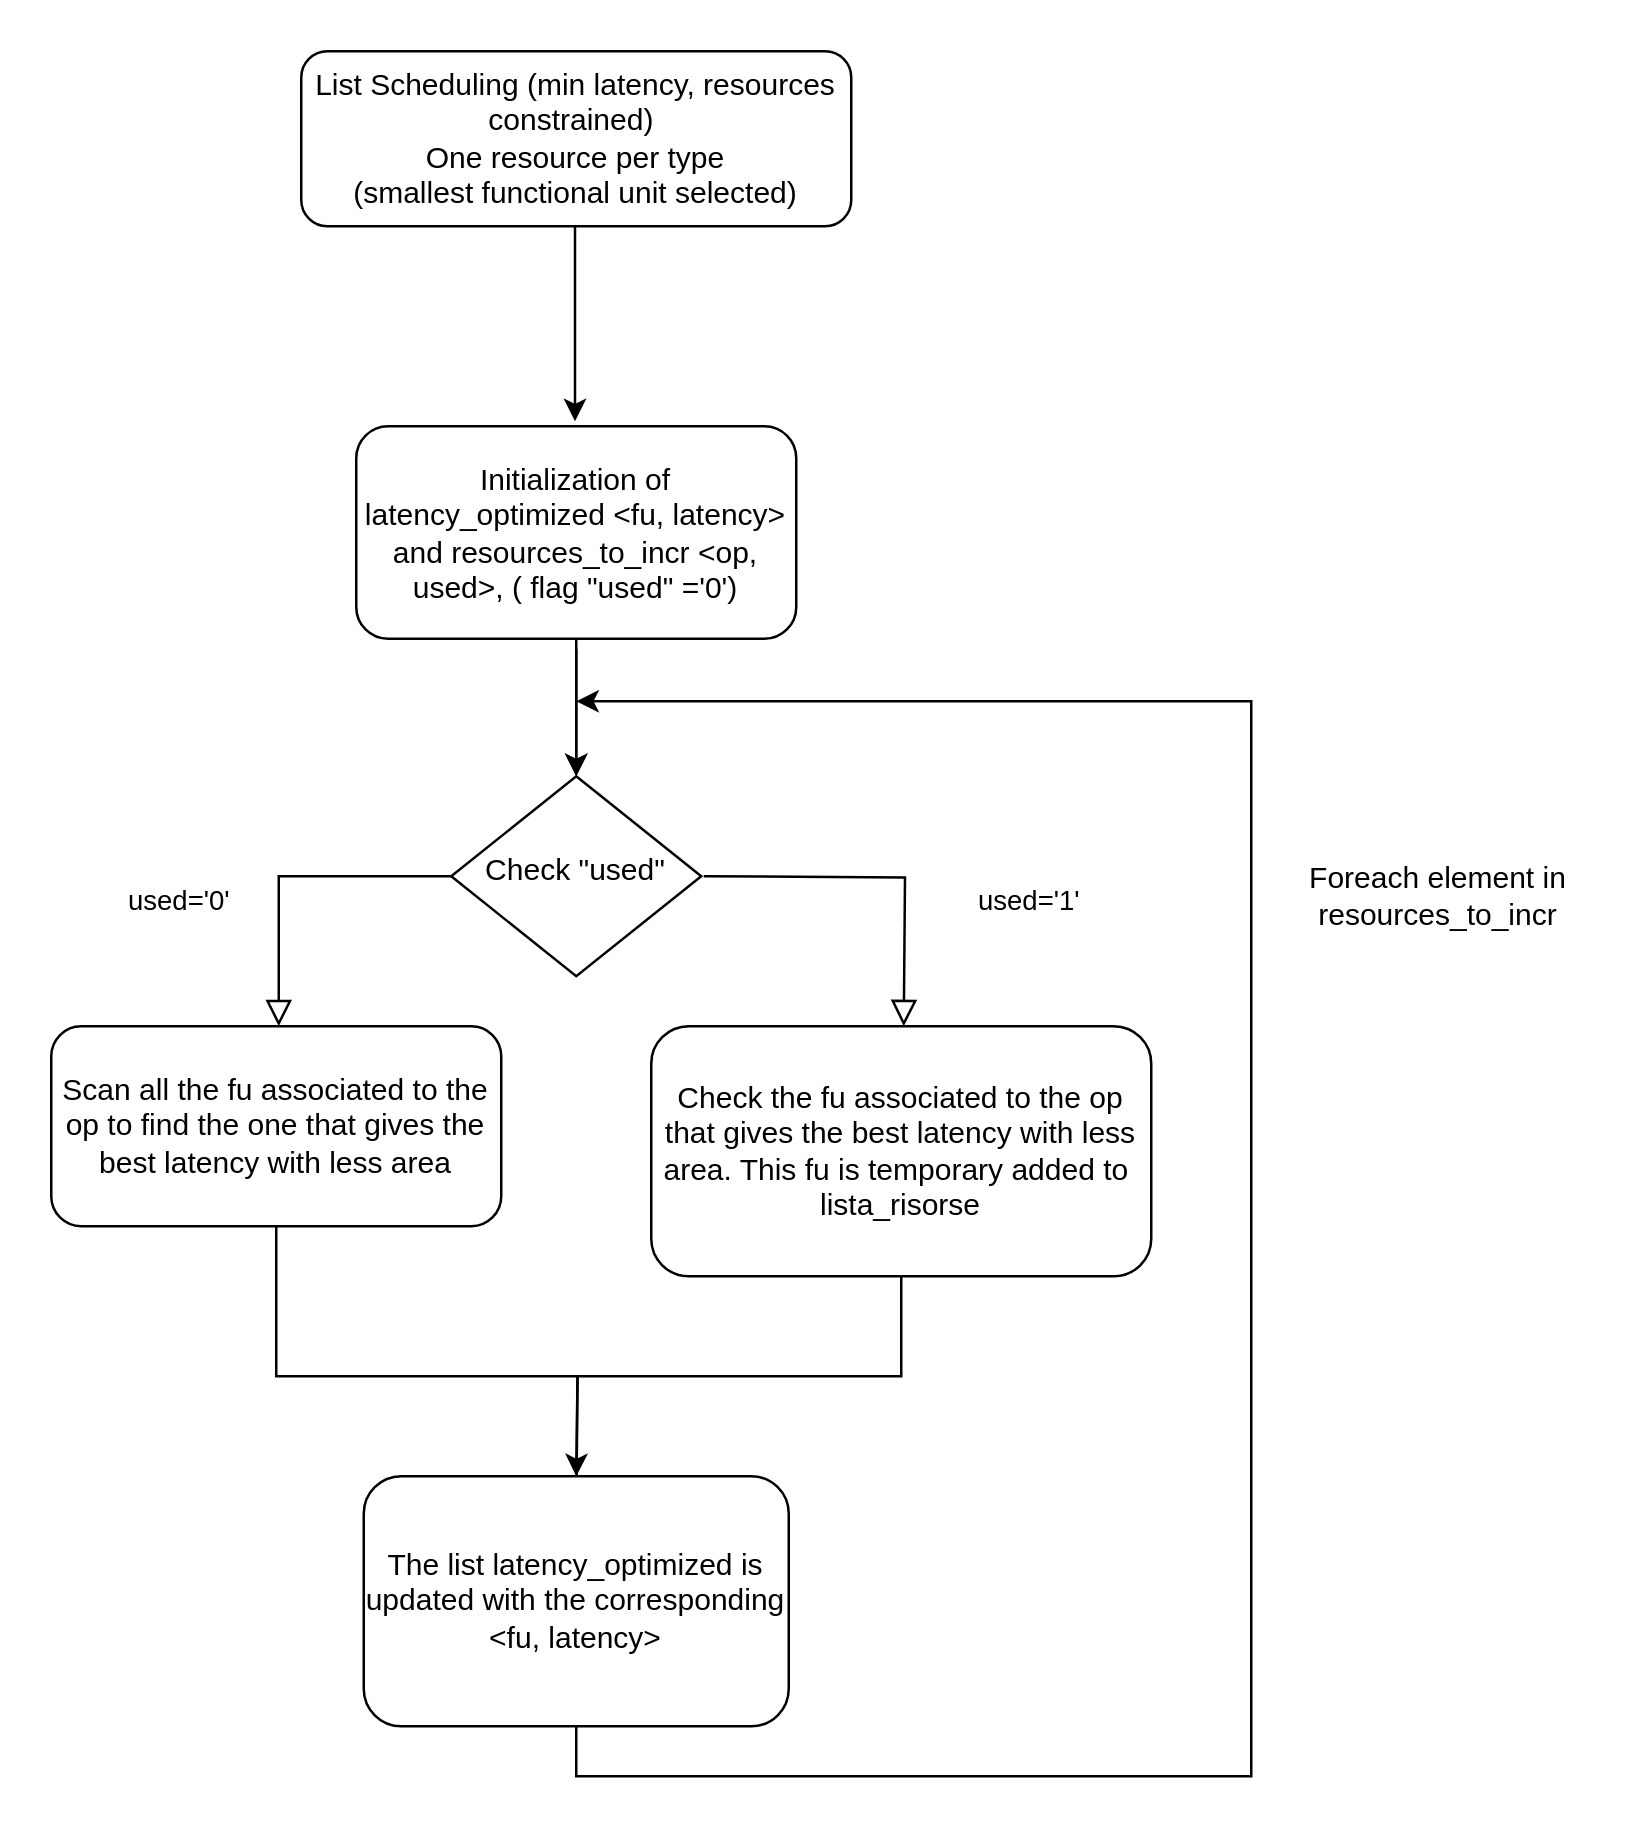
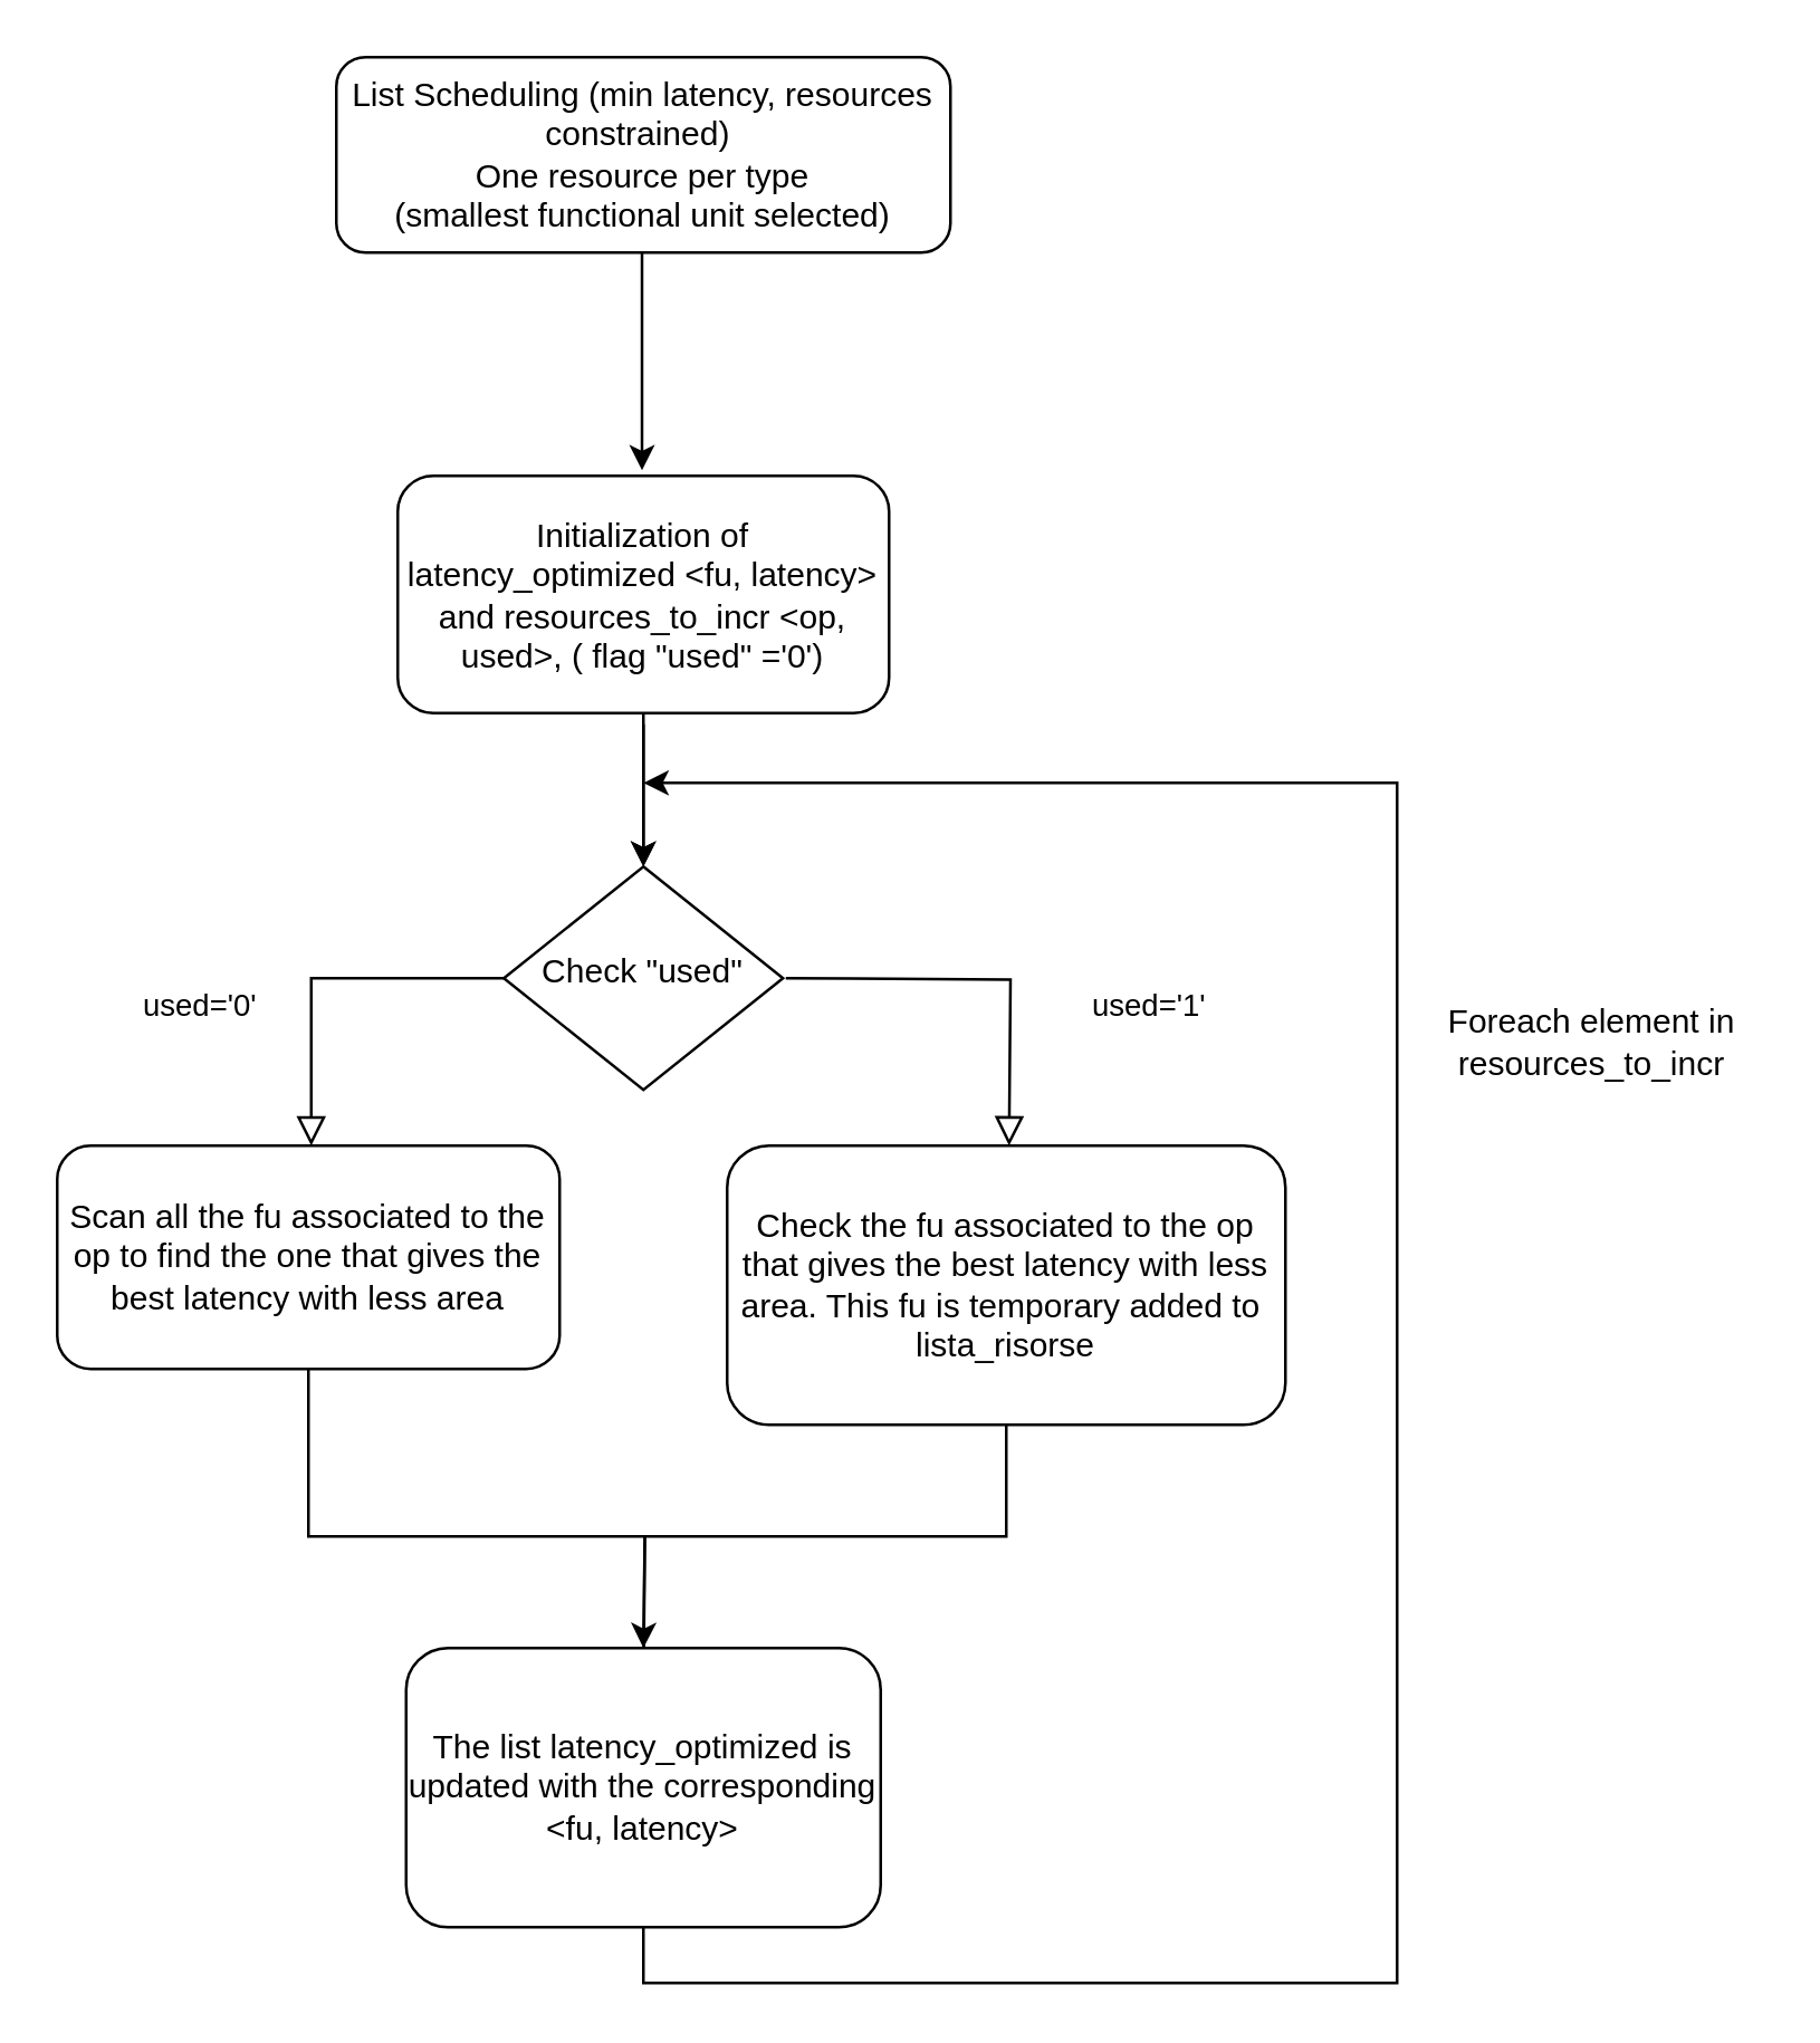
- <mxCell id="16" value="Foreach element in resources_to_incr" style="text;html=1;strokeColor=none;fillColor=none;align=center;verticalAlign=middle;whiteSpace=wrap;rounded=0;" vertex="1" parent="1"><mxGeometry x="515" y="330" width="120" height="55" as="geometry" /></mxCell>
+ <mxCell id="16" value="Foreach element in resources_to_incr" style="text;html=1;strokeColor=none;fillColor=none;align=center;verticalAlign=middle;whiteSpace=wrap;rounded=0;" vertex="1" parent="1"><mxGeometry x="510" y="345" width="120" height="55" as="geometry" /></mxCell>
